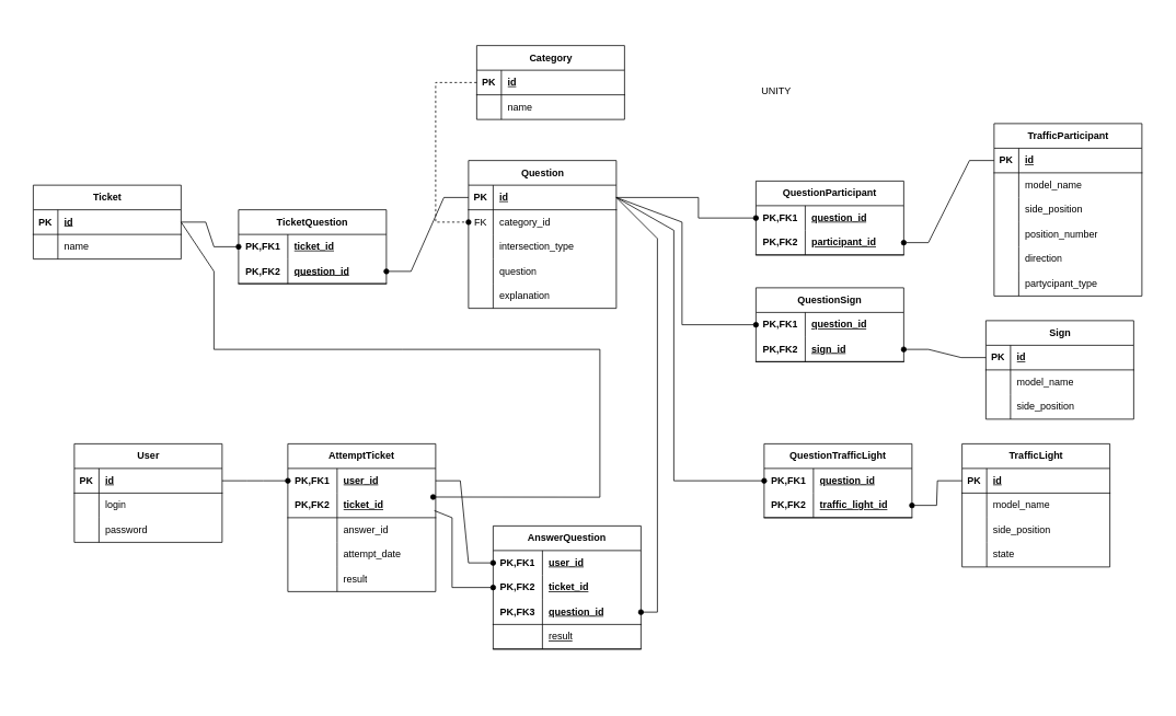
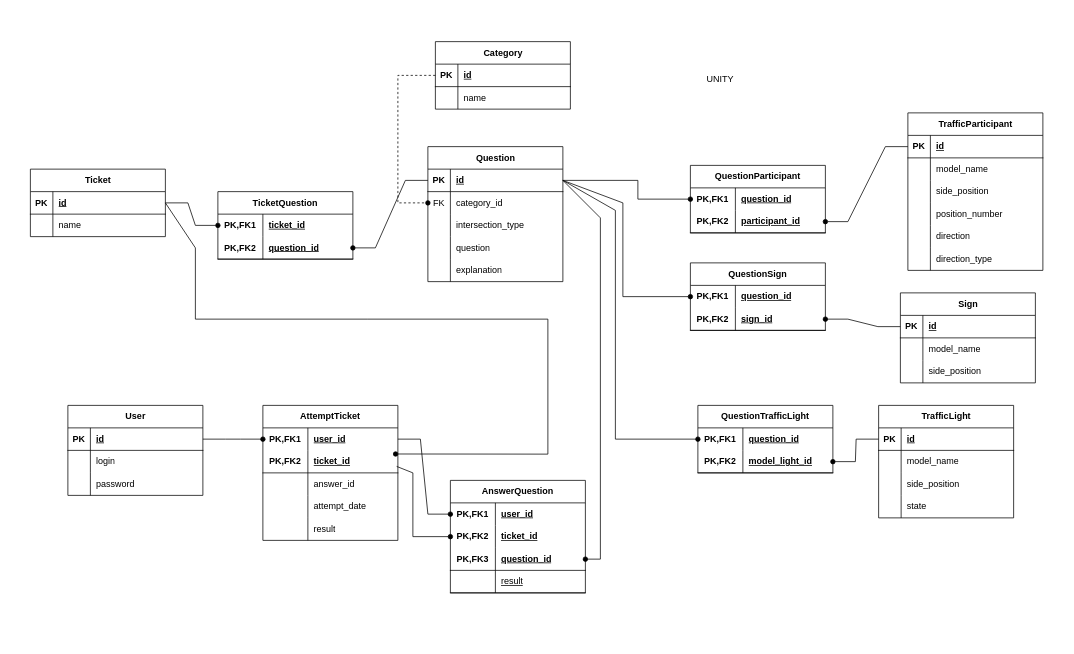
- <mxCell id="141" value="UNITY" style="text;html=1;align=center;verticalAlign=middle;whiteSpace=wrap;rounded=0;" parent="1" vertex="1"><mxGeometry x="915" y="95" width="60" height="30" as="geometry" /></mxCell>
+ <mxCell id="141" value="UNITY" style="text;html=1;align=center;verticalAlign=middle;whiteSpace=wrap;rounded=0;" parent="1" vertex="1"><mxGeometry x="930" y="90" width="60" height="30" as="geometry" /></mxCell>
- <mxCell id="101" value="partycipant_type" style="shape=partialRectangle;connectable=0;fillColor=none;top=0;left=0;bottom=0;right=0;align=left;spacingLeft=6;overflow=hidden;whiteSpace=wrap;html=1;" parent="99" vertex="1"><mxGeometry x="30" width="150" height="30" as="geometry"><mxRectangle width="150" height="30" as="alternateBounds" /></mxGeometry></mxCell>
+ <mxCell id="101" value="direction_type" style="shape=partialRectangle;connectable=0;fillColor=none;top=0;left=0;bottom=0;right=0;align=left;spacingLeft=6;overflow=hidden;whiteSpace=wrap;html=1;" parent="99" vertex="1"><mxGeometry x="30" width="150" height="30" as="geometry"><mxRectangle width="150" height="30" as="alternateBounds" /></mxGeometry></mxCell>
- <mxCell id="108" value="traffic_light_id" style="shape=partialRectangle;connectable=0;fillColor=none;top=0;left=0;bottom=0;right=0;align=left;spacingLeft=6;fontStyle=5;overflow=hidden;html=1;whiteSpace=wrap;" parent="106" vertex="1"><mxGeometry x="60" width="120" height="30" as="geometry"><mxRectangle width="120" height="30" as="alternateBounds" /></mxGeometry></mxCell>
+ <mxCell id="108" value="model_light_id" style="shape=partialRectangle;connectable=0;fillColor=none;top=0;left=0;bottom=0;right=0;align=left;spacingLeft=6;fontStyle=5;overflow=hidden;html=1;whiteSpace=wrap;" parent="106" vertex="1"><mxGeometry x="60" width="120" height="30" as="geometry"><mxRectangle width="120" height="30" as="alternateBounds" /></mxGeometry></mxCell>
